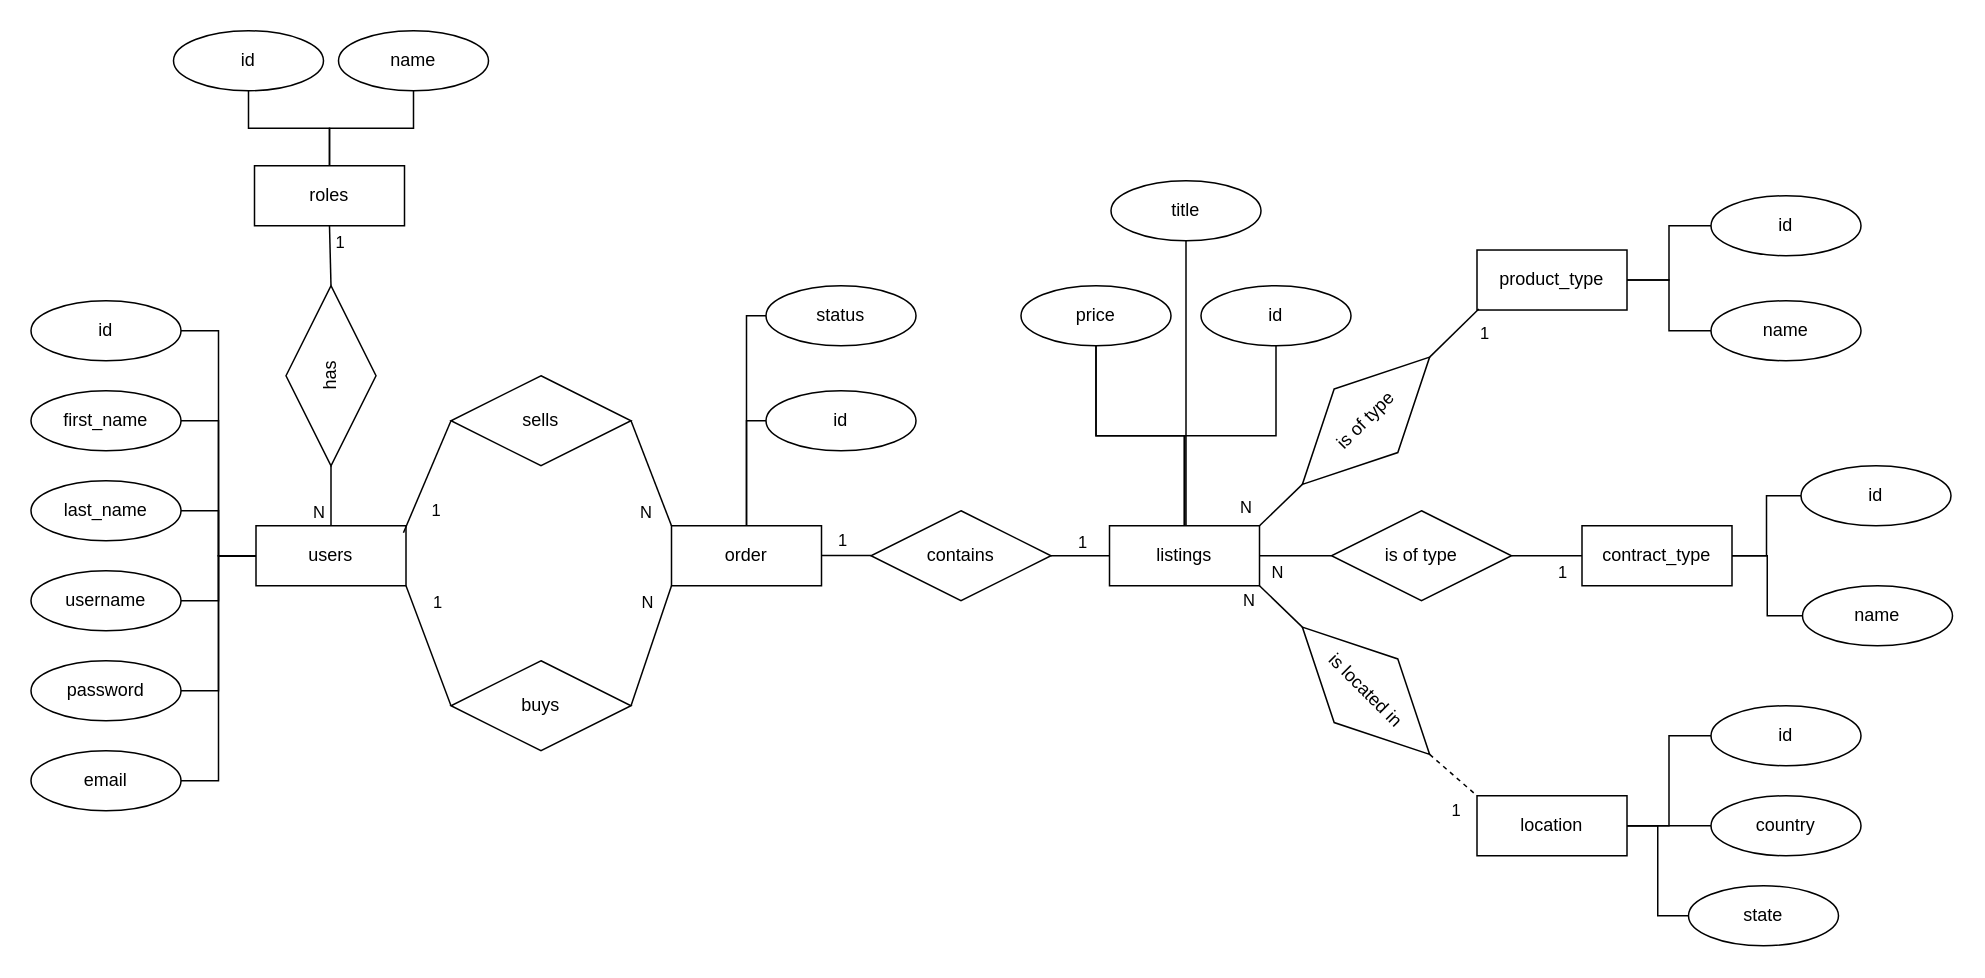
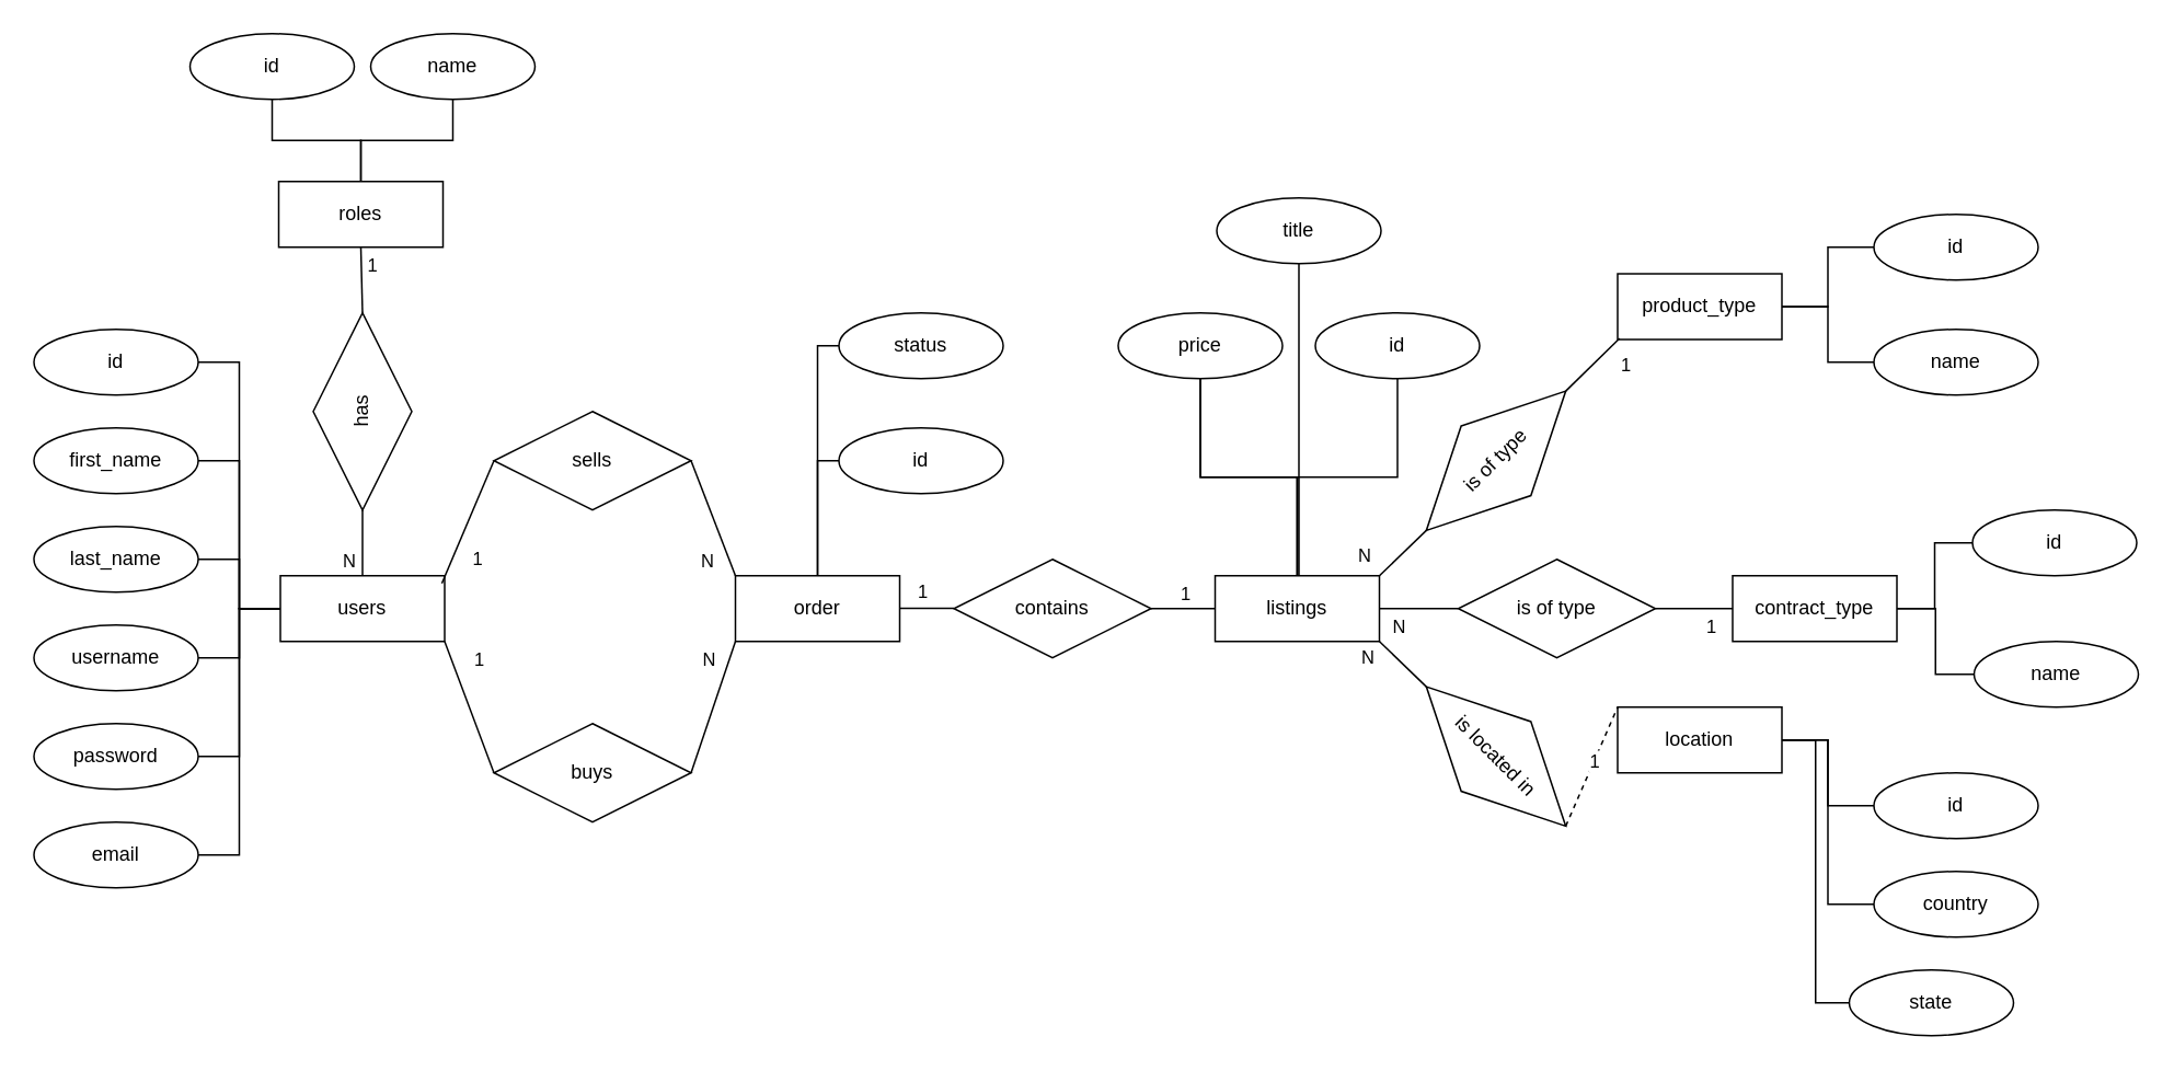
- <mxCell id="47" value="&lt;div&gt;location&lt;/div&gt;" style="whiteSpace=wrap;html=1;align=center;" vertex="1" parent="1"><mxGeometry x="984" y="530" width="100" height="40" as="geometry" /></mxCell>
+ <mxCell id="47" value="&lt;div&gt;location&lt;/div&gt;" style="whiteSpace=wrap;html=1;align=center;" vertex="1" parent="1"><mxGeometry x="984" y="430" width="100" height="40" as="geometry" /></mxCell>
